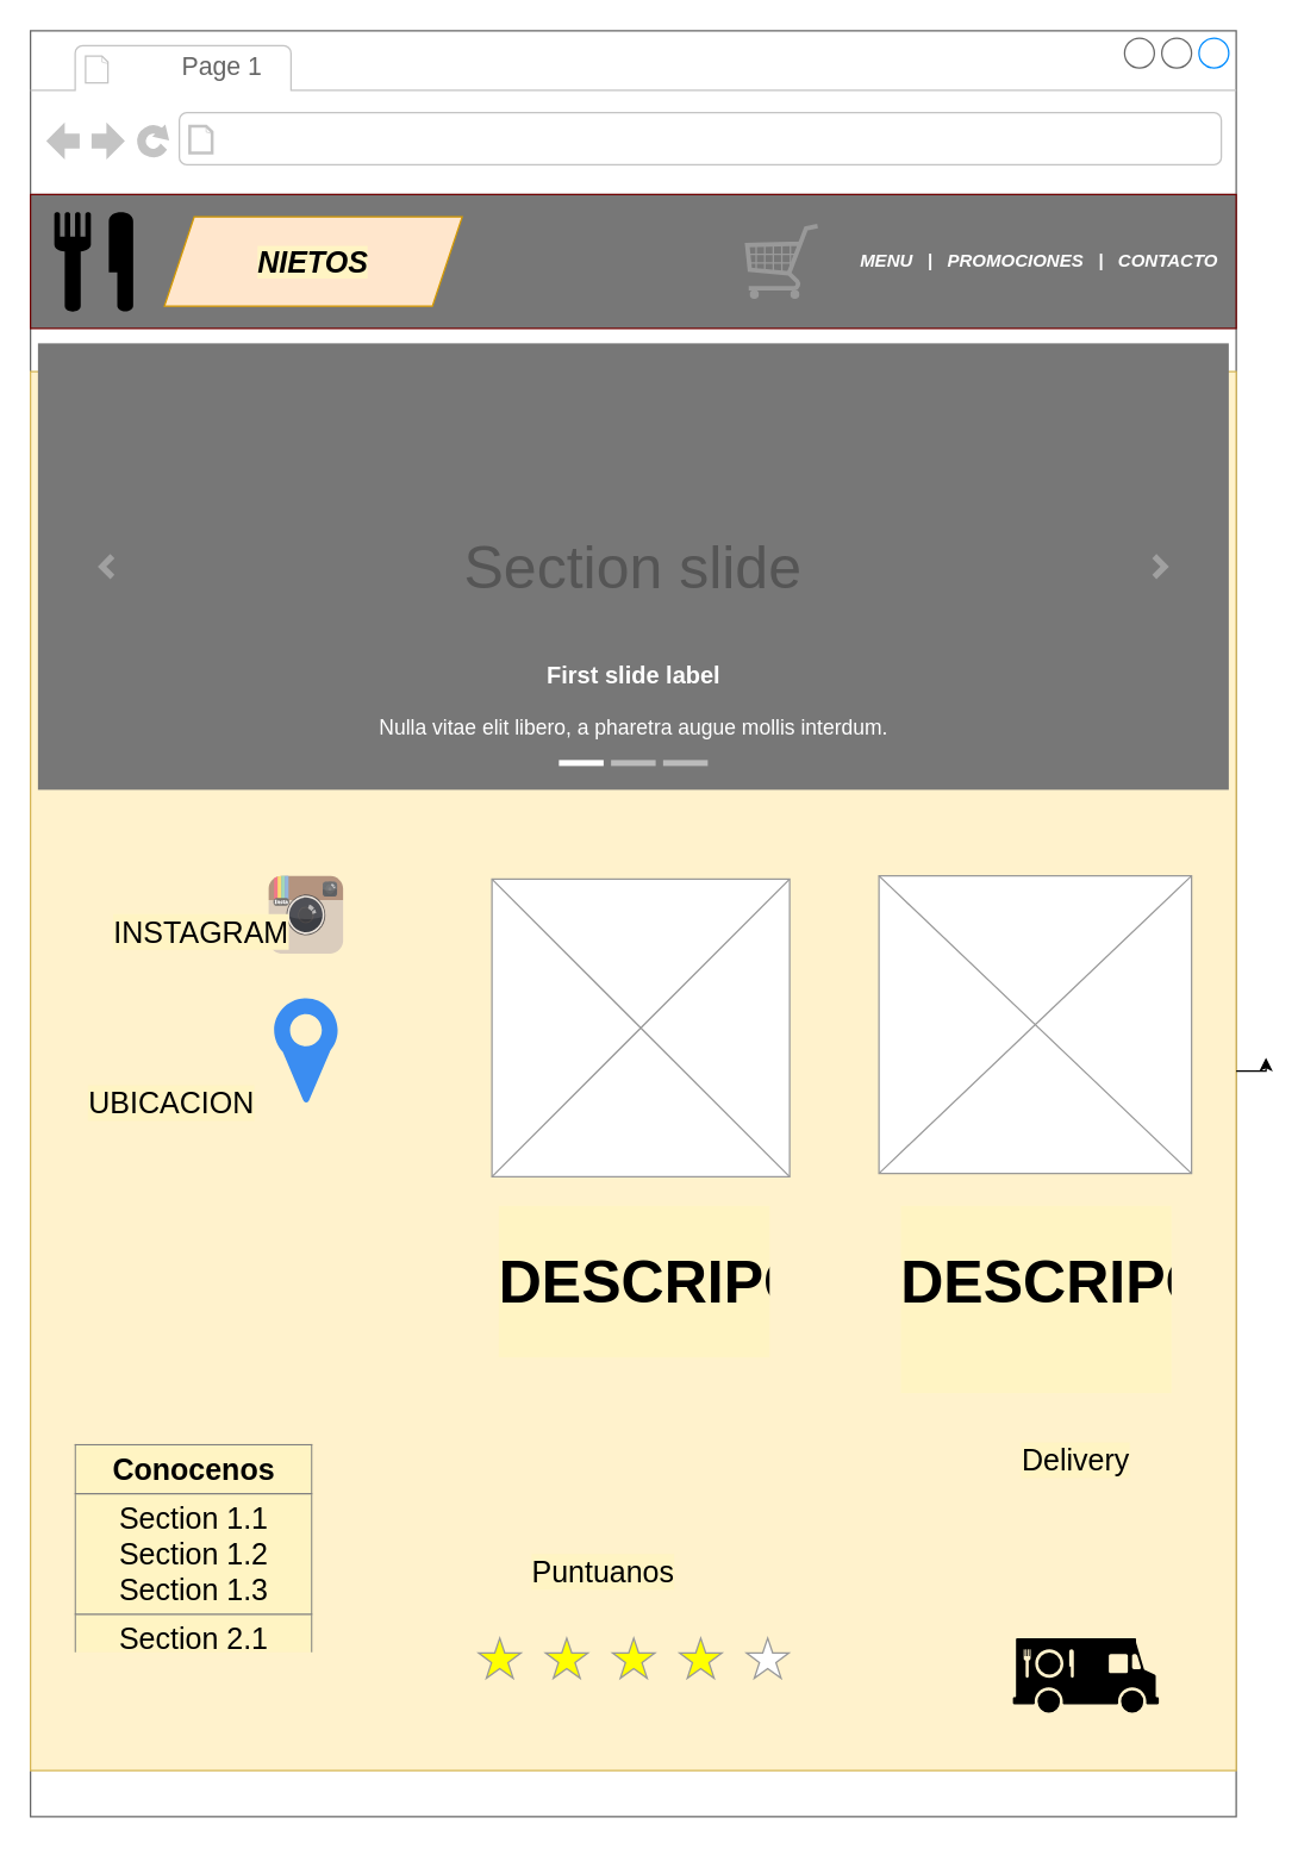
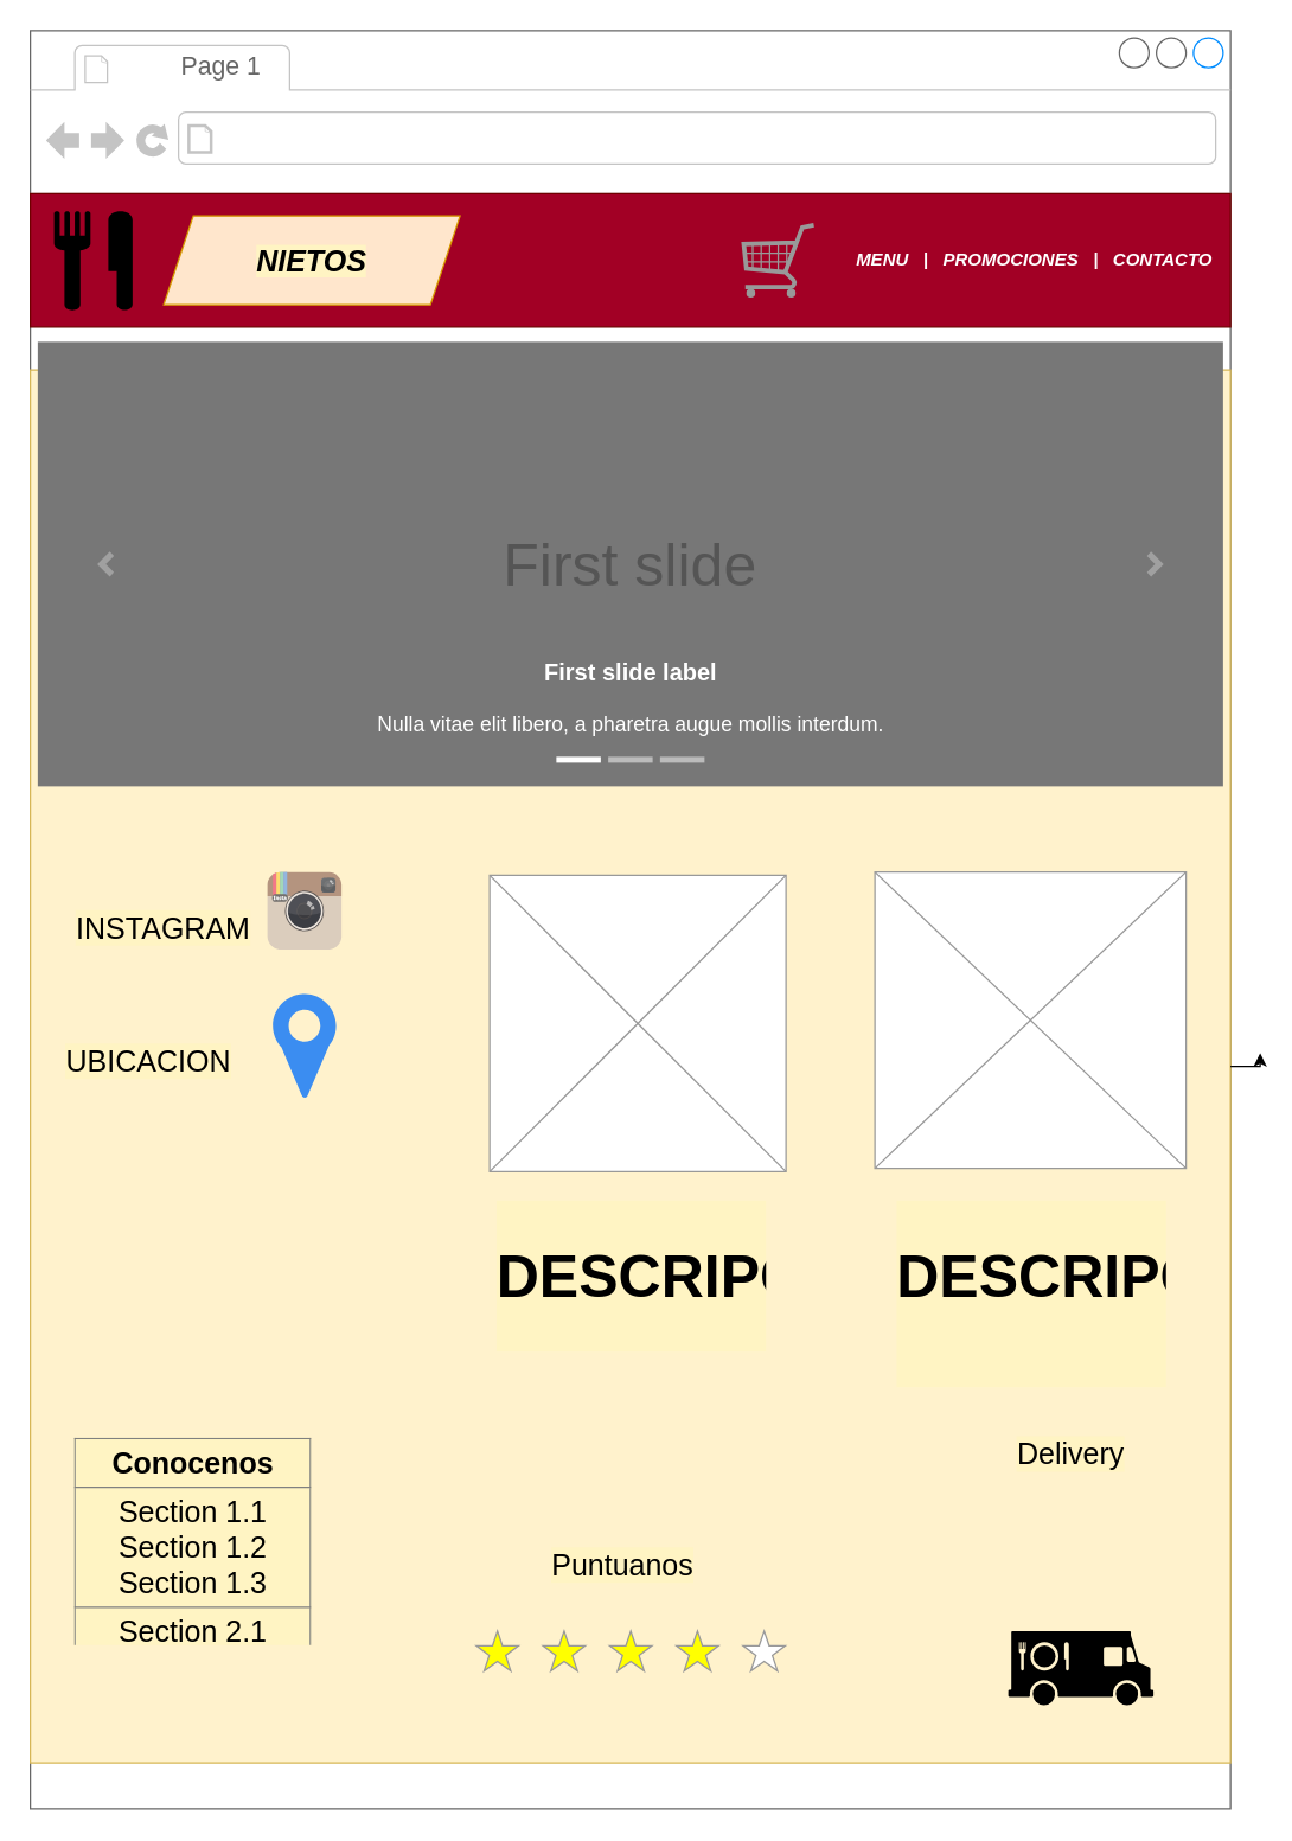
- <mxCell id="4" value="&lt;b&gt;&lt;i&gt;MENU&amp;nbsp; &amp;nbsp;|&amp;nbsp; &amp;nbsp;PROMOCIONES&amp;nbsp; &amp;nbsp;|&amp;nbsp; &amp;nbsp;CONTACTO&amp;nbsp; &amp;nbsp;&lt;/i&gt;&lt;/b&gt;" style="rounded=0;whiteSpace=wrap;html=1;fillColor=#777777;fontColor=#ffffff;strokeColor=#6F0000;align=right;" parent="2" vertex="1"><mxGeometry y="110" width="810" height="90" as="geometry" /></mxCell>
+ <mxCell id="4" value="&lt;b&gt;&lt;i&gt;MENU&amp;nbsp; &amp;nbsp;|&amp;nbsp; &amp;nbsp;PROMOCIONES&amp;nbsp; &amp;nbsp;|&amp;nbsp; &amp;nbsp;CONTACTO&amp;nbsp; &amp;nbsp;&lt;/i&gt;&lt;/b&gt;" style="rounded=0;whiteSpace=wrap;html=1;fillColor=#a20025;fontColor=#ffffff;strokeColor=#6F0000;align=right;" parent="2" vertex="1"><mxGeometry y="110" width="810" height="90" as="geometry" /></mxCell>
- <mxCell id="22" value="Section slide" style="html=1;shadow=0;dashed=0;strokeColor=none;strokeWidth=1;fillColor=#777777;fontColor=#555555;whiteSpace=wrap;align=center;verticalAlign=middle;fontStyle=0;fontSize=40;" vertex="1" parent="1"><mxGeometry x="25" y="230" width="800" height="300" as="geometry" /></mxCell>
+ <mxCell id="22" value="First slide" style="html=1;shadow=0;dashed=0;strokeColor=none;strokeWidth=1;fillColor=#777777;fontColor=#555555;whiteSpace=wrap;align=center;verticalAlign=middle;fontStyle=0;fontSize=40;" vertex="1" parent="1"><mxGeometry x="25" y="230" width="800" height="300" as="geometry" /></mxCell>
- <mxCell id="10" value="INSTAGRAM" style="text;html=1;strokeColor=none;fillColor=none;align=center;verticalAlign=middle;whiteSpace=wrap;rounded=0;labelBackgroundColor=#FFF4C3;fontSize=20;fontColor=#000000;" vertex="1" parent="2"><mxGeometry x="85" y="590.0" width="60" height="30" as="geometry" /></mxCell>
+ <mxCell id="10" value="INSTAGRAM" style="text;html=1;strokeColor=none;fillColor=none;align=center;verticalAlign=middle;whiteSpace=wrap;rounded=0;labelBackgroundColor=#FFF4C3;fontSize=20;fontColor=#000000;" vertex="1" parent="2"><mxGeometry x="60" y="590.0" width="60" height="30" as="geometry" /></mxCell>
- <mxCell id="19" value="UBICACION" style="text;html=1;strokeColor=none;fillColor=none;align=center;verticalAlign=middle;whiteSpace=wrap;rounded=0;labelBackgroundColor=#FFF4C3;fontSize=20;fontColor=#000000;" vertex="1" parent="2"><mxGeometry x="65" y="705" width="60" height="30" as="geometry" /></mxCell>
+ <mxCell id="19" value="UBICACION" style="text;html=1;strokeColor=none;fillColor=none;align=center;verticalAlign=middle;whiteSpace=wrap;rounded=0;labelBackgroundColor=#FFF4C3;fontSize=20;fontColor=#000000;" vertex="1" parent="2"><mxGeometry x="50" y="680" width="60" height="30" as="geometry" /></mxCell>
- <mxCell id="15" value="Puntuanos" style="text;html=1;strokeColor=none;fillColor=none;align=center;verticalAlign=middle;whiteSpace=wrap;rounded=0;labelBackgroundColor=#FFF4C3;fontSize=20;fontColor=#000000;" vertex="1" parent="2"><mxGeometry x="355" y="1020" width="60" height="30" as="geometry" /></mxCell>
+ <mxCell id="15" value="Puntuanos" style="text;html=1;strokeColor=none;fillColor=none;align=center;verticalAlign=middle;whiteSpace=wrap;rounded=0;labelBackgroundColor=#FFF4C3;fontSize=20;fontColor=#000000;" vertex="1" parent="2"><mxGeometry x="370" y="1020" width="60" height="30" as="geometry" /></mxCell>
